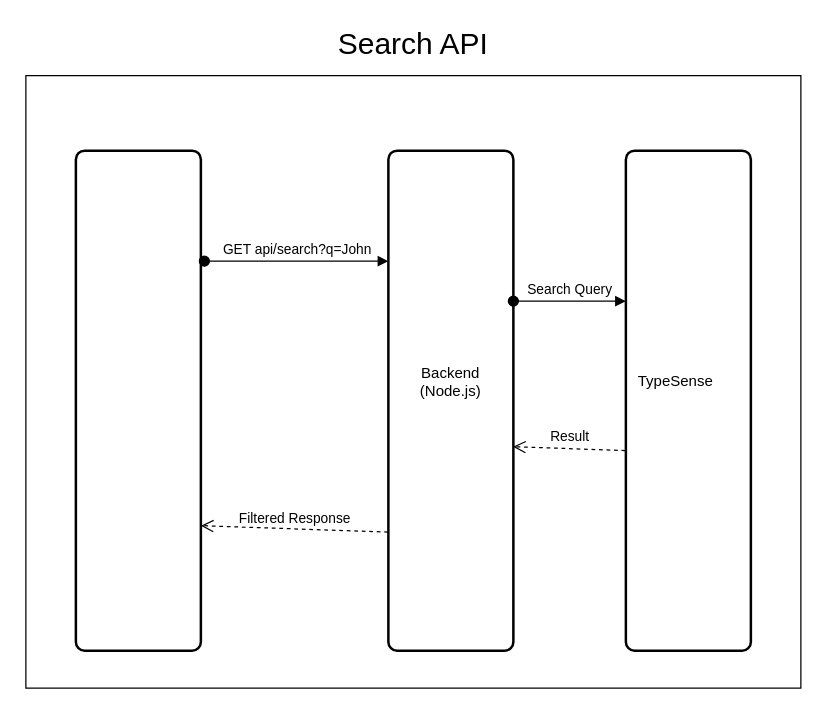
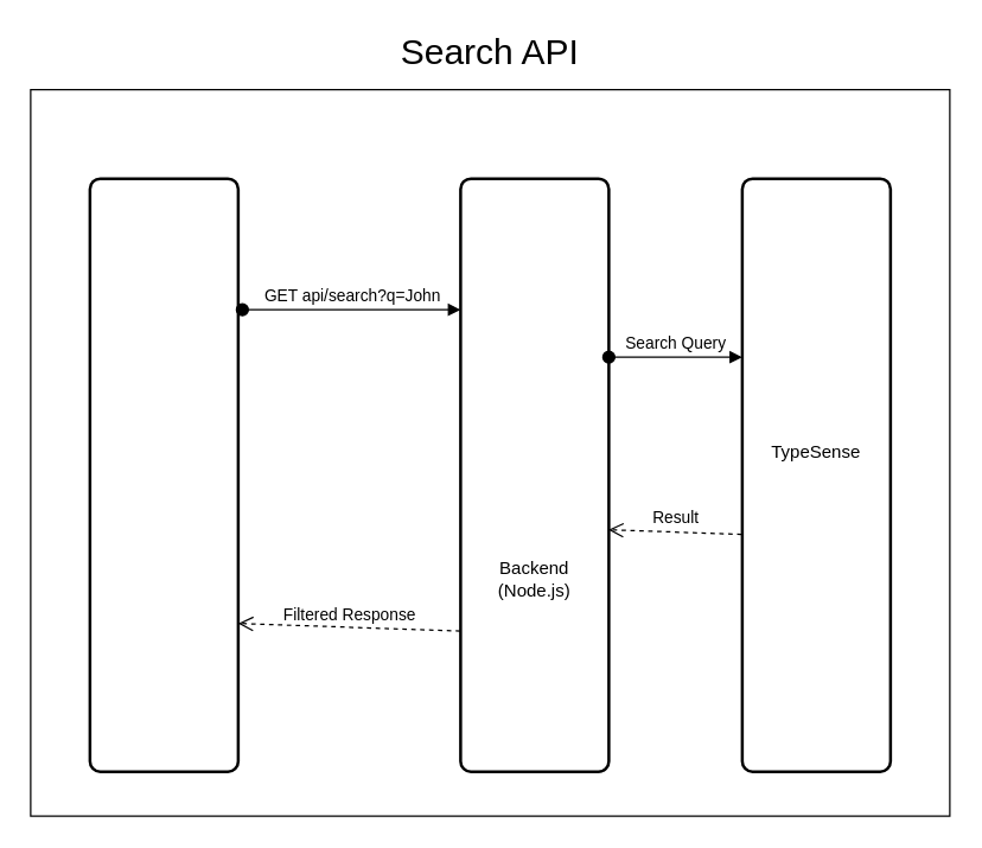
- <mxCell id="5" value="Backend (Node.js)" style="text;html=1;align=center;verticalAlign=middle;whiteSpace=wrap;rounded=0;" vertex="1" parent="1"><mxGeometry x="320" y="190" width="80" height="230" as="geometry" /></mxCell>
+ <mxCell id="5" value="Backend (Node.js)" style="text;html=1;align=center;verticalAlign=middle;whiteSpace=wrap;rounded=0;" vertex="1" parent="1"><mxGeometry x="320" y="275" width="80" height="230" as="geometry" /></mxCell>
- <mxCell id="7" value="TypeSense" style="text;html=1;align=center;verticalAlign=middle;whiteSpace=wrap;rounded=0;" vertex="1" parent="1"><mxGeometry x="510" y="190" width="60" height="230" as="geometry" /></mxCell>
+ <mxCell id="7" value="TypeSense" style="text;html=1;align=center;verticalAlign=middle;whiteSpace=wrap;rounded=0;" vertex="1" parent="1"><mxGeometry x="520" y="190" width="60" height="230" as="geometry" /></mxCell>
